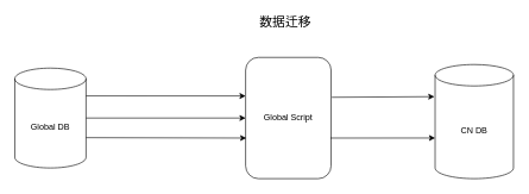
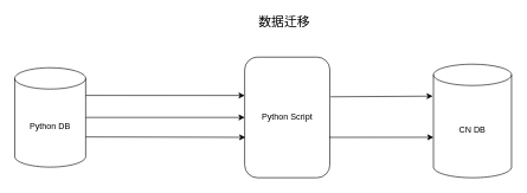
- <mxCell id="5" value="Global Script" style="rounded=1;whiteSpace=wrap;html=1;" parent="1" vertex="1"><mxGeometry x="344" y="80" width="120" height="170" as="geometry" /></mxCell>
+ <mxCell id="5" value="Python Script" style="rounded=1;whiteSpace=wrap;html=1;" parent="1" vertex="1"><mxGeometry x="344" y="80" width="120" height="170" as="geometry" /></mxCell>
- <mxCell id="3" value="Global DB" style="shape=cylinder3;whiteSpace=wrap;html=1;boundedLbl=1;backgroundOutline=1;size=15;" parent="1" vertex="1"><mxGeometry x="20" y="95" width="100" height="140" as="geometry" /></mxCell>
+ <mxCell id="3" value="Python DB" style="shape=cylinder3;whiteSpace=wrap;html=1;boundedLbl=1;backgroundOutline=1;size=15;" parent="1" vertex="1"><mxGeometry x="20" y="95" width="100" height="140" as="geometry" /></mxCell>
